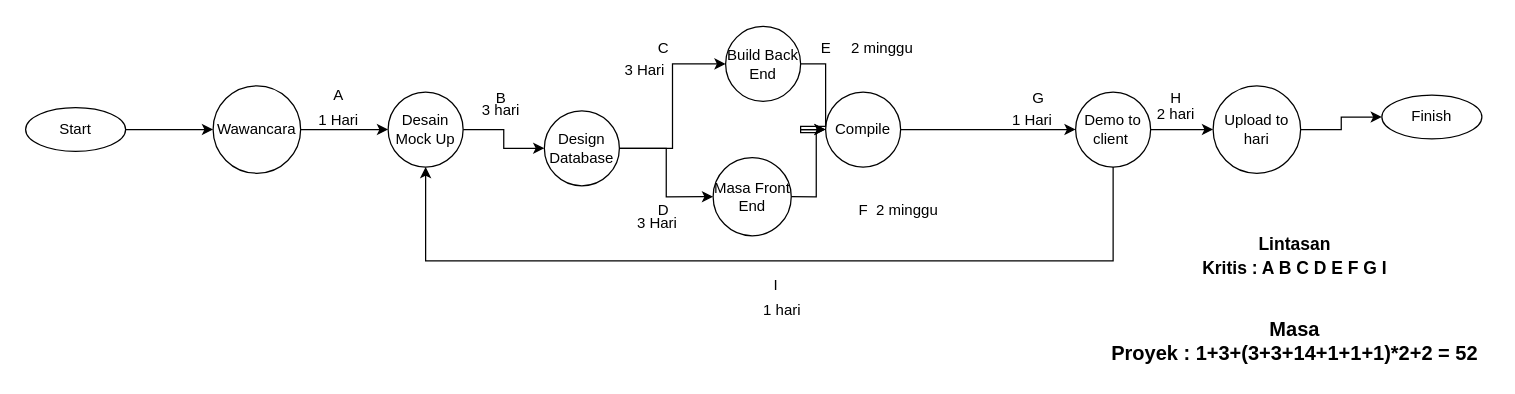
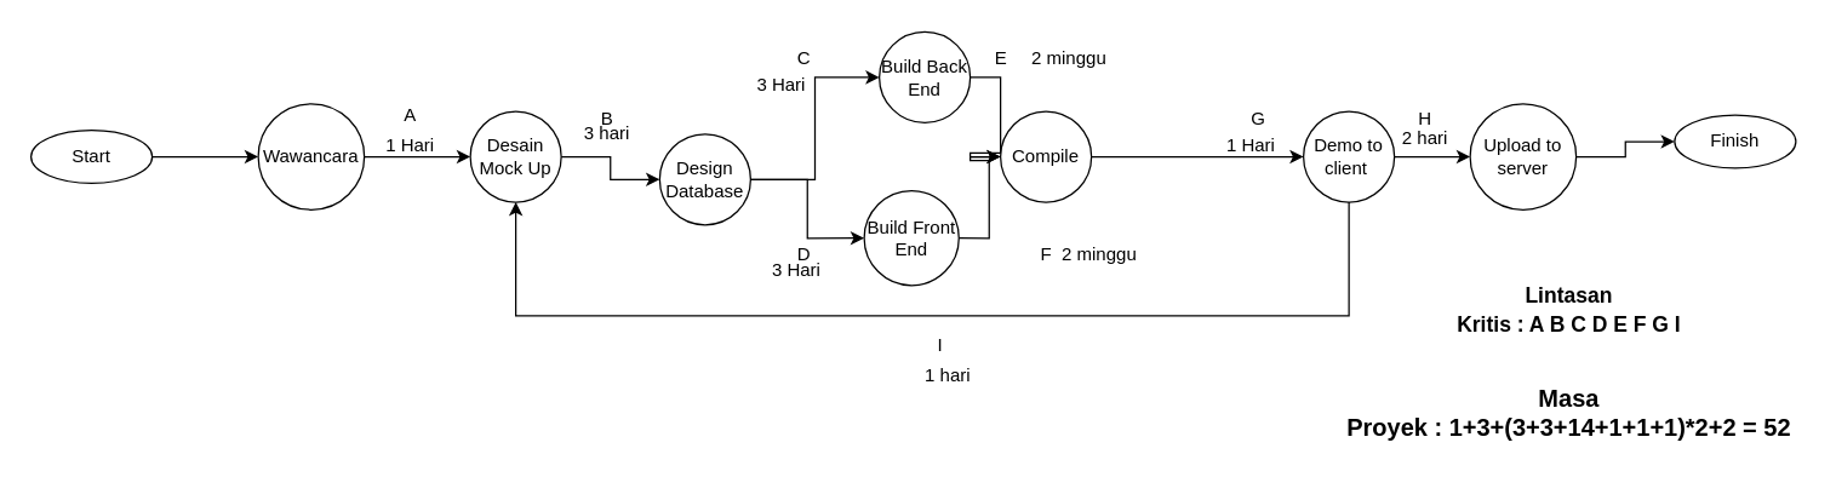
- <mxCell id="14" value="Upload to hari" style="ellipse;whiteSpace=wrap;html=1;aspect=fixed;" parent="1" vertex="1"><mxGeometry x="970" y="68" width="70" height="70" as="geometry" /></mxCell>
+ <mxCell id="14" value="Upload to server" style="ellipse;whiteSpace=wrap;html=1;aspect=fixed;" parent="1" vertex="1"><mxGeometry x="970" y="68" width="70" height="70" as="geometry" /></mxCell>
- <mxCell id="11" value="Masa Front End" style="ellipse;whiteSpace=wrap;html=1;aspect=fixed;" parent="1" vertex="1"><mxGeometry x="570" y="125.5" width="62.5" height="62.5" as="geometry" /></mxCell>
+ <mxCell id="11" value="Build Front End" style="ellipse;whiteSpace=wrap;html=1;aspect=fixed;" parent="1" vertex="1"><mxGeometry x="570" y="125.5" width="62.5" height="62.5" as="geometry" /></mxCell>
